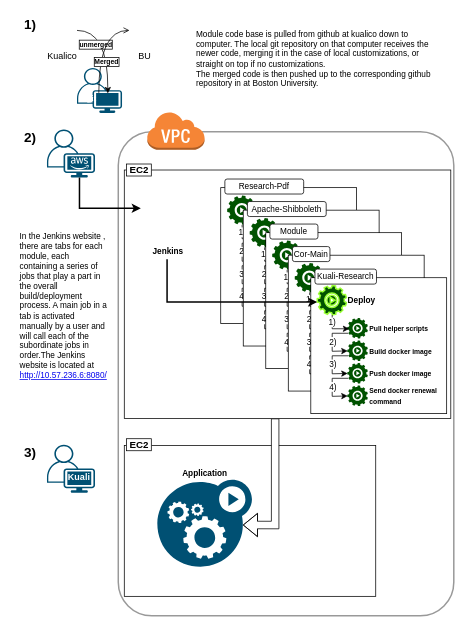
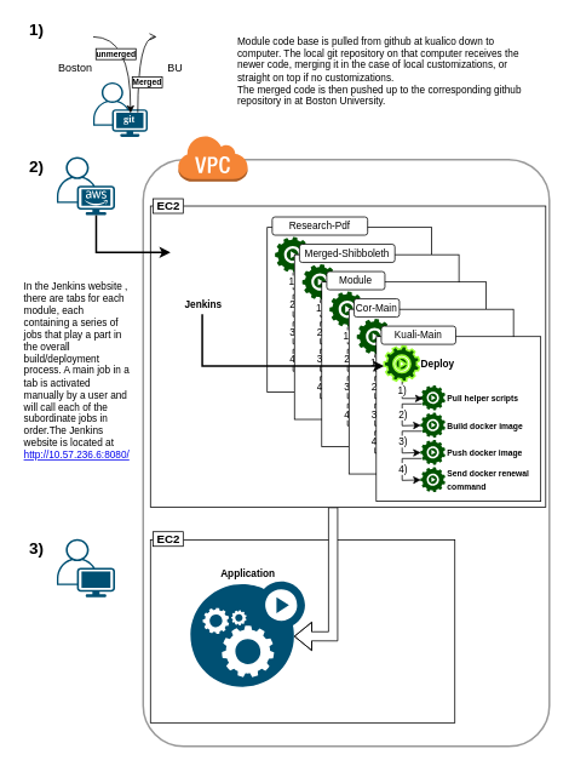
- <mxCell id="6" value="Kualico" style="shape=image;html=1;verticalAlign=top;verticalLabelPosition=bottom;labelBackgroundColor=#ffffff;imageAspect=0;aspect=fixed;image=https://cdn2.iconfinder.com/data/icons/font-awesome/1792/git-square-128.png" vertex="1" parent="5"><mxGeometry width="40" height="40" as="geometry" /></mxCell>
+ <mxCell id="6" value="Boston" style="shape=image;html=1;verticalAlign=top;verticalLabelPosition=bottom;labelBackgroundColor=#ffffff;imageAspect=0;aspect=fixed;image=https://cdn2.iconfinder.com/data/icons/font-awesome/1792/git-square-128.png" vertex="1" parent="5"><mxGeometry width="40" height="40" as="geometry" /></mxCell>
- <mxCell id="10" value="&lt;font face=&quot;Georgia&quot;&gt;&lt;b&gt;git&lt;/b&gt;&lt;/font&gt;" style="text;html=1;align=center;verticalAlign=middle;whiteSpace=wrap;rounded=0;shadow=0;fontFamily=Helvetica;fontSize=11;fontColor=#FFFFFF;" vertex="1" parent="8"><mxGeometry x="5" y="33" width="30" height="14" as="geometry" /></mxCell>
+ <mxCell id="10" value="&lt;font face=&quot;Georgia&quot;&gt;&lt;b&gt;git&lt;/b&gt;&lt;/font&gt;" style="text;html=1;align=center;verticalAlign=middle;whiteSpace=wrap;rounded=0;shadow=0;fontFamily=Helvetica;fontSize=11;fontColor=#FFFFFF;" vertex="1" parent="8"><mxGeometry x="25" y="33" width="30" height="14" as="geometry" /></mxCell>
- <mxCell id="59" value="Apache-Shibboleth" style="text;html=1;strokeColor=#000000;fillColor=#ffffff;align=center;verticalAlign=middle;whiteSpace=wrap;rounded=1;shadow=0;fontFamily=Helvetica;fontSize=11;labelBorderColor=none;" vertex="1" parent="42"><mxGeometry x="5" width="105" height="20" as="geometry" /></mxCell>
+ <mxCell id="59" value="Merged-Shibboleth" style="text;html=1;strokeColor=#000000;fillColor=#ffffff;align=center;verticalAlign=middle;whiteSpace=wrap;rounded=1;shadow=0;fontFamily=Helvetica;fontSize=11;labelBorderColor=none;" vertex="1" parent="42"><mxGeometry x="5" width="105" height="20" as="geometry" /></mxCell>
- <mxCell id="113" value="Kuali-Research" style="text;html=1;strokeColor=#000000;fillColor=#ffffff;align=center;verticalAlign=middle;whiteSpace=wrap;rounded=1;shadow=0;fontFamily=Helvetica;fontSize=11;labelBorderColor=none;" vertex="1" parent="96"><mxGeometry x="5" width="82" height="20" as="geometry" /></mxCell>
+ <mxCell id="113" value="Kuali-Main" style="text;html=1;strokeColor=#000000;fillColor=#ffffff;align=center;verticalAlign=middle;whiteSpace=wrap;rounded=1;shadow=0;fontFamily=Helvetica;fontSize=11;labelBorderColor=none;" vertex="1" parent="96"><mxGeometry x="5" width="82" height="20" as="geometry" /></mxCell>
- <mxCell id="124" value="&lt;b&gt;&lt;font style=&quot;font-size: 12px&quot;&gt;Kuali&lt;/font&gt;&lt;/b&gt;" style="text;html=1;strokeColor=none;fillColor=none;align=center;verticalAlign=middle;whiteSpace=wrap;rounded=0;shadow=0;labelBackgroundColor=none;fontFamily=Helvetica;fontSize=11;fontColor=#FFFFFF;" vertex="1" parent="122"><mxGeometry x="23" y="34" width="40" height="20" as="geometry" /></mxCell>
